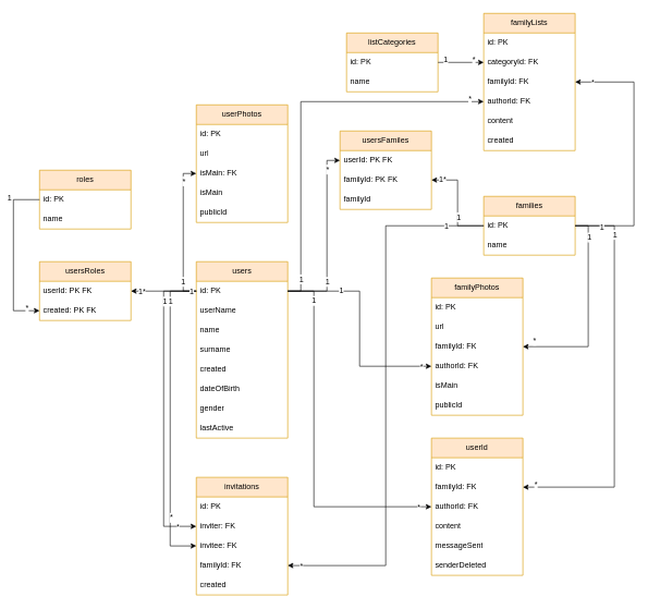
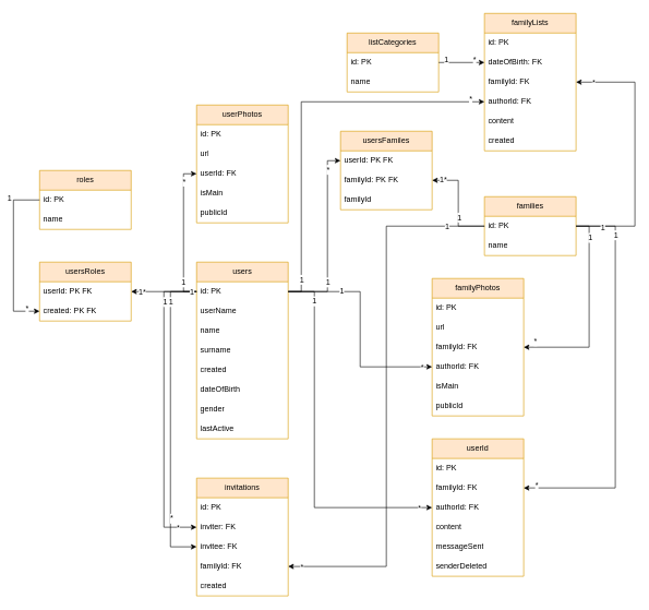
- <mxCell id="36" value="categoryId: FK" style="text;strokeColor=none;fillColor=none;align=left;verticalAlign=middle;spacingLeft=4;spacingRight=4;overflow=hidden;points=[[0,0.5],[1,0.5]];portConstraint=eastwest;rotatable=0;whiteSpace=wrap;html=1;" parent="34" vertex="1"><mxGeometry y="60" width="140" height="30" as="geometry" /></mxCell>
+ <mxCell id="36" value="dateOfBirth: FK" style="text;strokeColor=none;fillColor=none;align=left;verticalAlign=middle;spacingLeft=4;spacingRight=4;overflow=hidden;points=[[0,0.5],[1,0.5]];portConstraint=eastwest;rotatable=0;whiteSpace=wrap;html=1;" parent="34" vertex="1"><mxGeometry y="60" width="140" height="30" as="geometry" /></mxCell>
- <mxCell id="86" value="isMain: FK" style="text;strokeColor=none;fillColor=none;align=left;verticalAlign=middle;spacingLeft=4;spacingRight=4;overflow=hidden;points=[[0,0.5],[1,0.5]];portConstraint=eastwest;rotatable=0;whiteSpace=wrap;html=1;" parent="83" vertex="1"><mxGeometry y="90" width="140" height="30" as="geometry" /></mxCell>
+ <mxCell id="86" value="userId: FK" style="text;strokeColor=none;fillColor=none;align=left;verticalAlign=middle;spacingLeft=4;spacingRight=4;overflow=hidden;points=[[0,0.5],[1,0.5]];portConstraint=eastwest;rotatable=0;whiteSpace=wrap;html=1;" parent="83" vertex="1"><mxGeometry y="90" width="140" height="30" as="geometry" /></mxCell>
